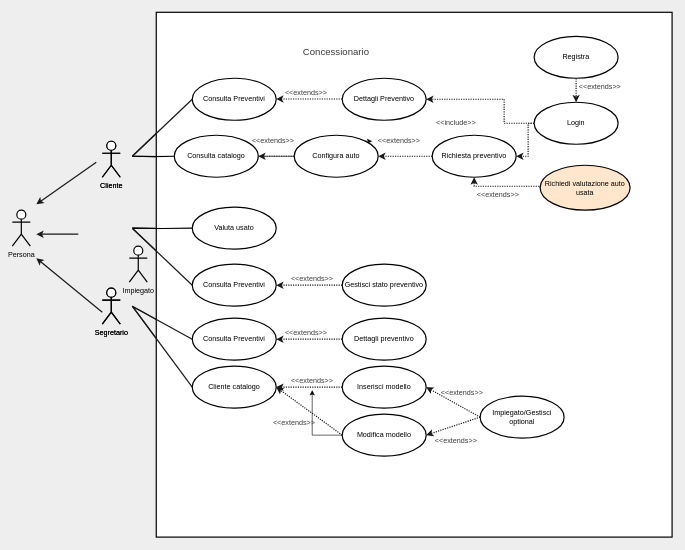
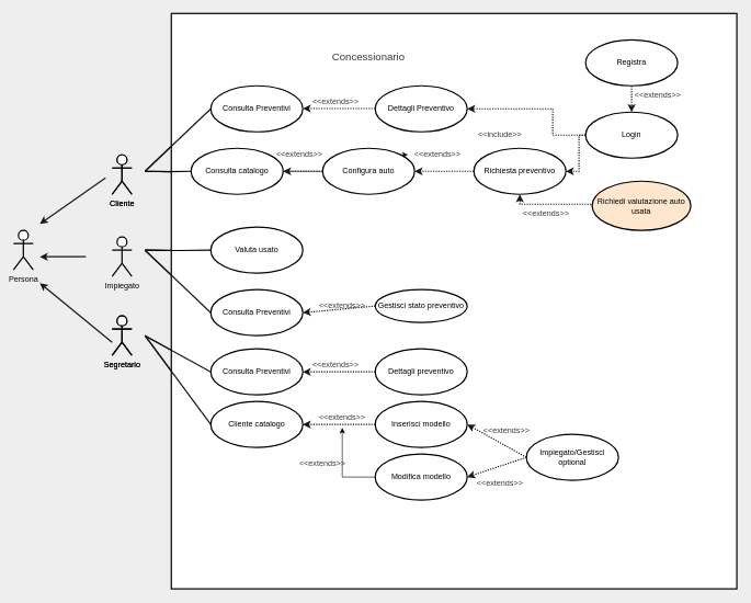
- <mxCell id="9" value="Impiegato" style="shape=umlActor;verticalLabelPosition=bottom;verticalAlign=top;html=1;strokeColor=#000000;strokeWidth=2;fontColor=#000000;fillColor=#FFFFFF;" parent="1" vertex="1"><mxGeometry x="215" y="410" width="30" height="60" as="geometry" /></mxCell>
+ <mxCell id="9" value="Impiegato" style="shape=umlActor;verticalLabelPosition=bottom;verticalAlign=top;html=1;strokeColor=#000000;strokeWidth=2;fontColor=#000000;fillColor=#FFFFFF;" parent="1" vertex="1"><mxGeometry x="170" y="360" width="30" height="60" as="geometry" /></mxCell>
- <mxCell id="79" value="Gestisci stato preventivo" style="ellipse;whiteSpace=wrap;html=1;strokeColor=#000000;strokeWidth=2;fontColor=#000000;fillColor=#FFFFFF;" parent="1" vertex="1"><mxGeometry x="570" y="440" width="140" height="70" as="geometry" /></mxCell>
+ <mxCell id="79" value="Gestisci stato preventivo" style="ellipse;whiteSpace=wrap;html=1;strokeColor=#000000;strokeWidth=2;fontColor=#000000;fillColor=#FFFFFF;" parent="1" vertex="1"><mxGeometry x="570" y="440" width="140" height="50" as="geometry" /></mxCell>
- <mxCell id="63" value="" style="endArrow=classic;html=1;rounded=0;strokeColor=#191919;strokeWidth=2;fontColor=#3B3B3B;entryX=1;entryY=0.5;entryDx=0;entryDy=0;exitX=0;exitY=0.5;exitDx=0;exitDy=0;dashed=1;dashPattern=1 1;" parent="1" source="61" target="59" edge="1"><mxGeometry width="50" height="50" relative="1" as="geometry"><mxPoint x="580" y="600" as="sourcePoint" /><mxPoint x="630" y="550" as="targetPoint" /></mxGeometry></mxCell>
